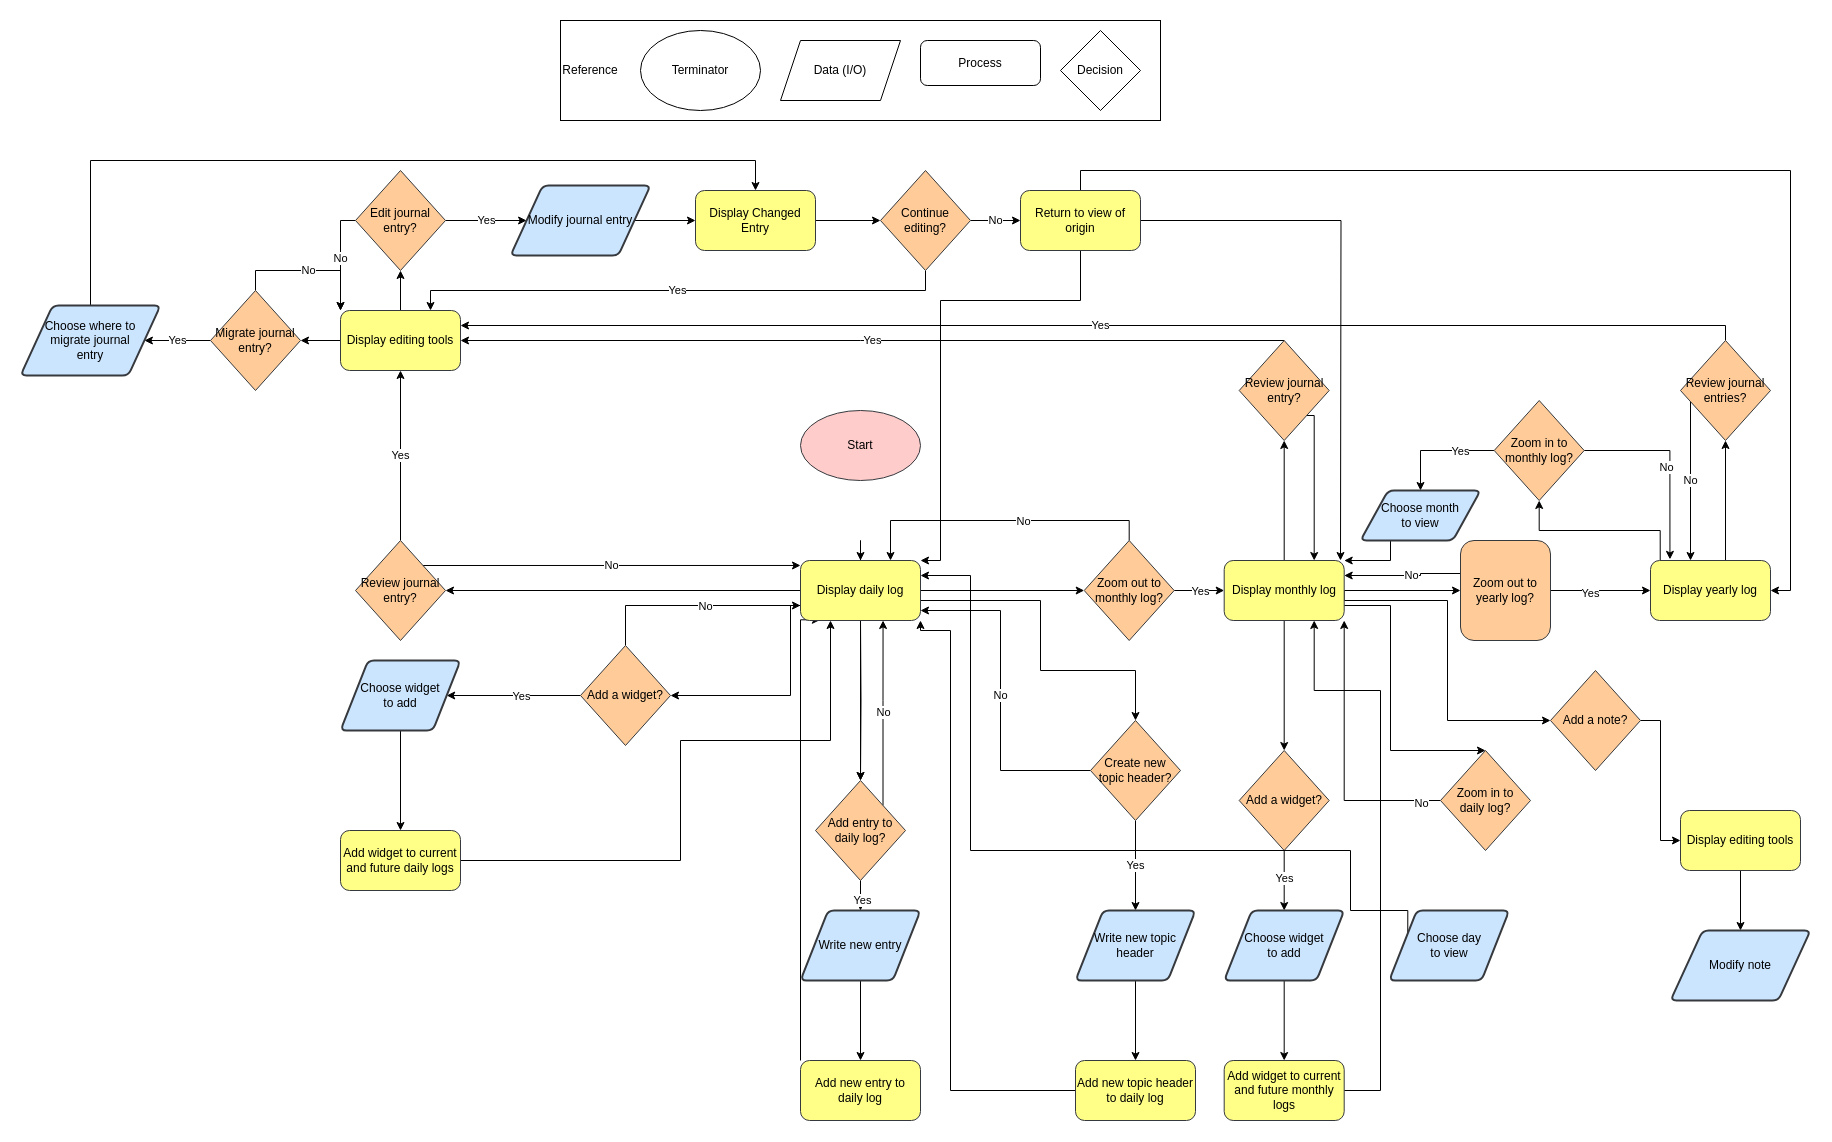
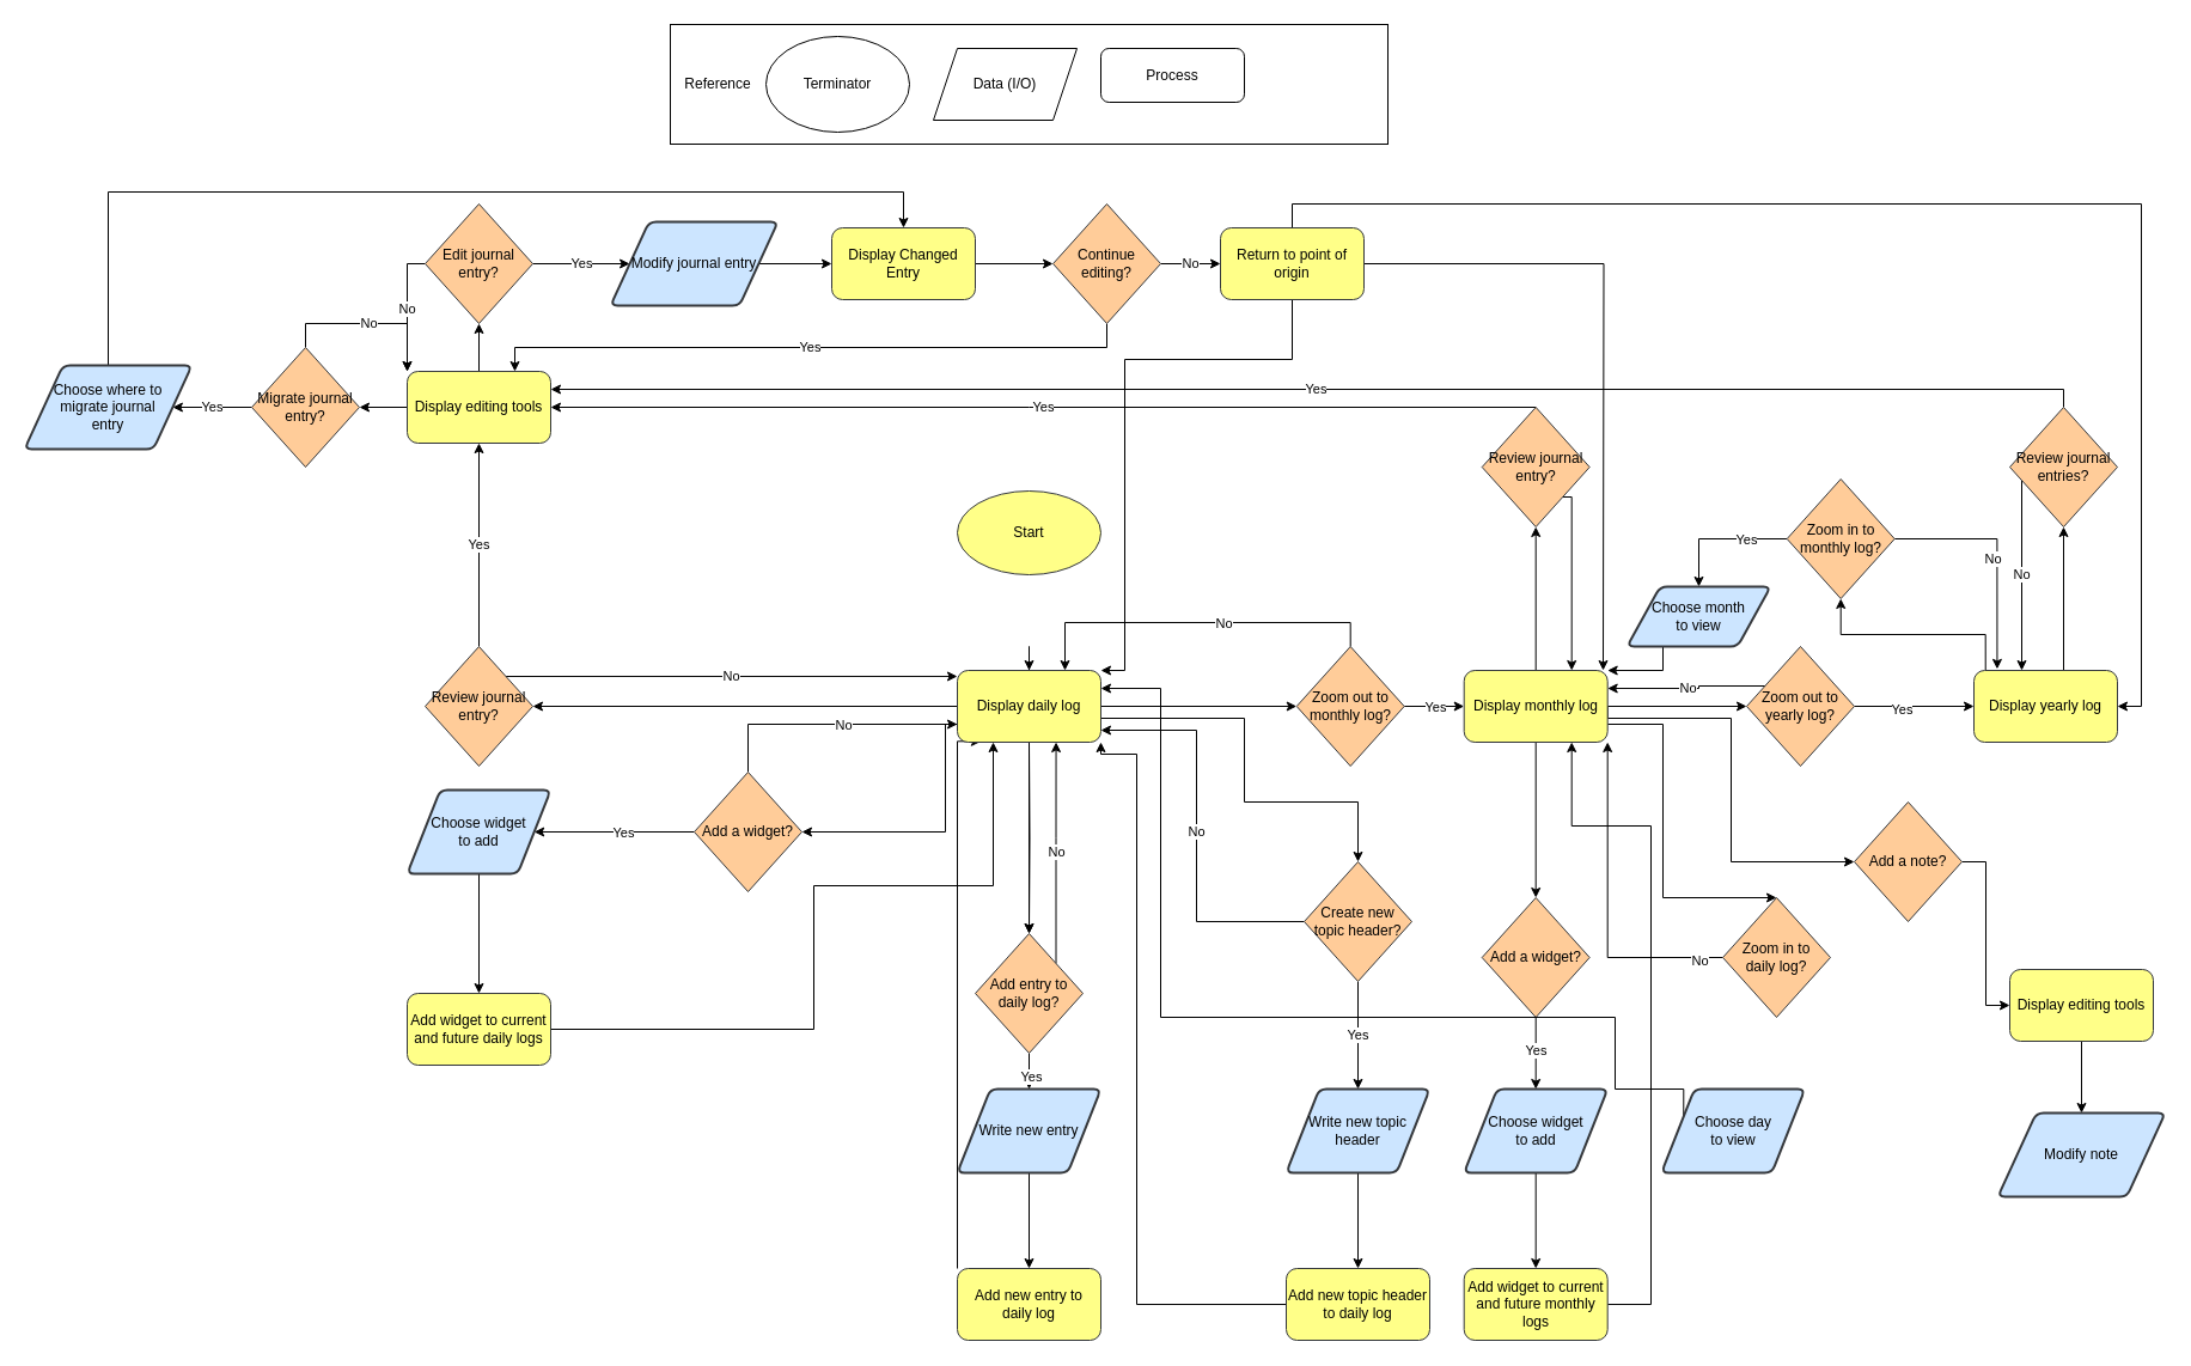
- <mxCell id="17" value="Reference" style="text;html=1;strokeColor=none;fillColor=none;align=center;verticalAlign=middle;whiteSpace=wrap;rounded=0;" parent="1" vertex="1"><mxGeometry x="570" y="60" width="40" height="20" as="geometry" /></mxCell>
+ <mxCell id="17" value="Reference" style="text;html=1;strokeColor=none;fillColor=none;align=center;verticalAlign=middle;whiteSpace=wrap;rounded=0;" parent="1" vertex="1"><mxGeometry x="580" y="60" width="40" height="20" as="geometry" /></mxCell>
- <mxCell id="7" value="Decision" style="rhombus;whiteSpace=wrap;html=1;" parent="1" vertex="1"><mxGeometry x="1060" y="30" width="80" height="80" as="geometry" /></mxCell>
- <mxCell id="110" value="&lt;font color=&quot;#000000&quot;&gt;Return to view of origin&lt;/font&gt;" style="rounded=1;whiteSpace=wrap;html=1;fillColor=#ffff88;strokeColor=#36393d;" vertex="1" parent="1"><mxGeometry x="1020" y="190" width="120" height="60" as="geometry" /></mxCell>
+ <mxCell id="110" value="&lt;font color=&quot;#000000&quot;&gt;Return to point of origin&lt;/font&gt;" style="rounded=1;whiteSpace=wrap;html=1;fillColor=#ffff88;strokeColor=#36393d;" vertex="1" parent="1"><mxGeometry x="1020" y="190" width="120" height="60" as="geometry" /></mxCell>
- <mxCell id="11" value="&lt;font color=&quot;#000000&quot;&gt;Start&lt;/font&gt;" style="ellipse;whiteSpace=wrap;html=1;fillColor=#ffcccc;strokeColor=#36393d;" parent="1" vertex="1"><mxGeometry x="800" y="410" width="120" height="70" as="geometry" /></mxCell>
+ <mxCell id="11" value="&lt;font color=&quot;#000000&quot;&gt;Start&lt;/font&gt;" style="ellipse;whiteSpace=wrap;html=1;fillColor=#ffff88;strokeColor=#36393d;" parent="1" vertex="1"><mxGeometry x="800" y="410" width="120" height="70" as="geometry" /></mxCell>
- <mxCell id="43" value="&lt;font color=&quot;#000000&quot;&gt;Zoom out to yearly log?&lt;/font&gt;" style="whiteSpace=wrap;html=1;fillColor=#ffcc99;strokeColor=#36393d;rounded=1;" vertex="1" parent="1"><mxGeometry x="1460" y="540" width="90" height="100" as="geometry" /></mxCell>
+ <mxCell id="43" value="&lt;font color=&quot;#000000&quot;&gt;Zoom out to yearly log?&lt;/font&gt;" style="rhombus;whiteSpace=wrap;html=1;fillColor=#ffcc99;strokeColor=#36393d;" vertex="1" parent="1"><mxGeometry x="1460" y="540" width="90" height="100" as="geometry" /></mxCell>
